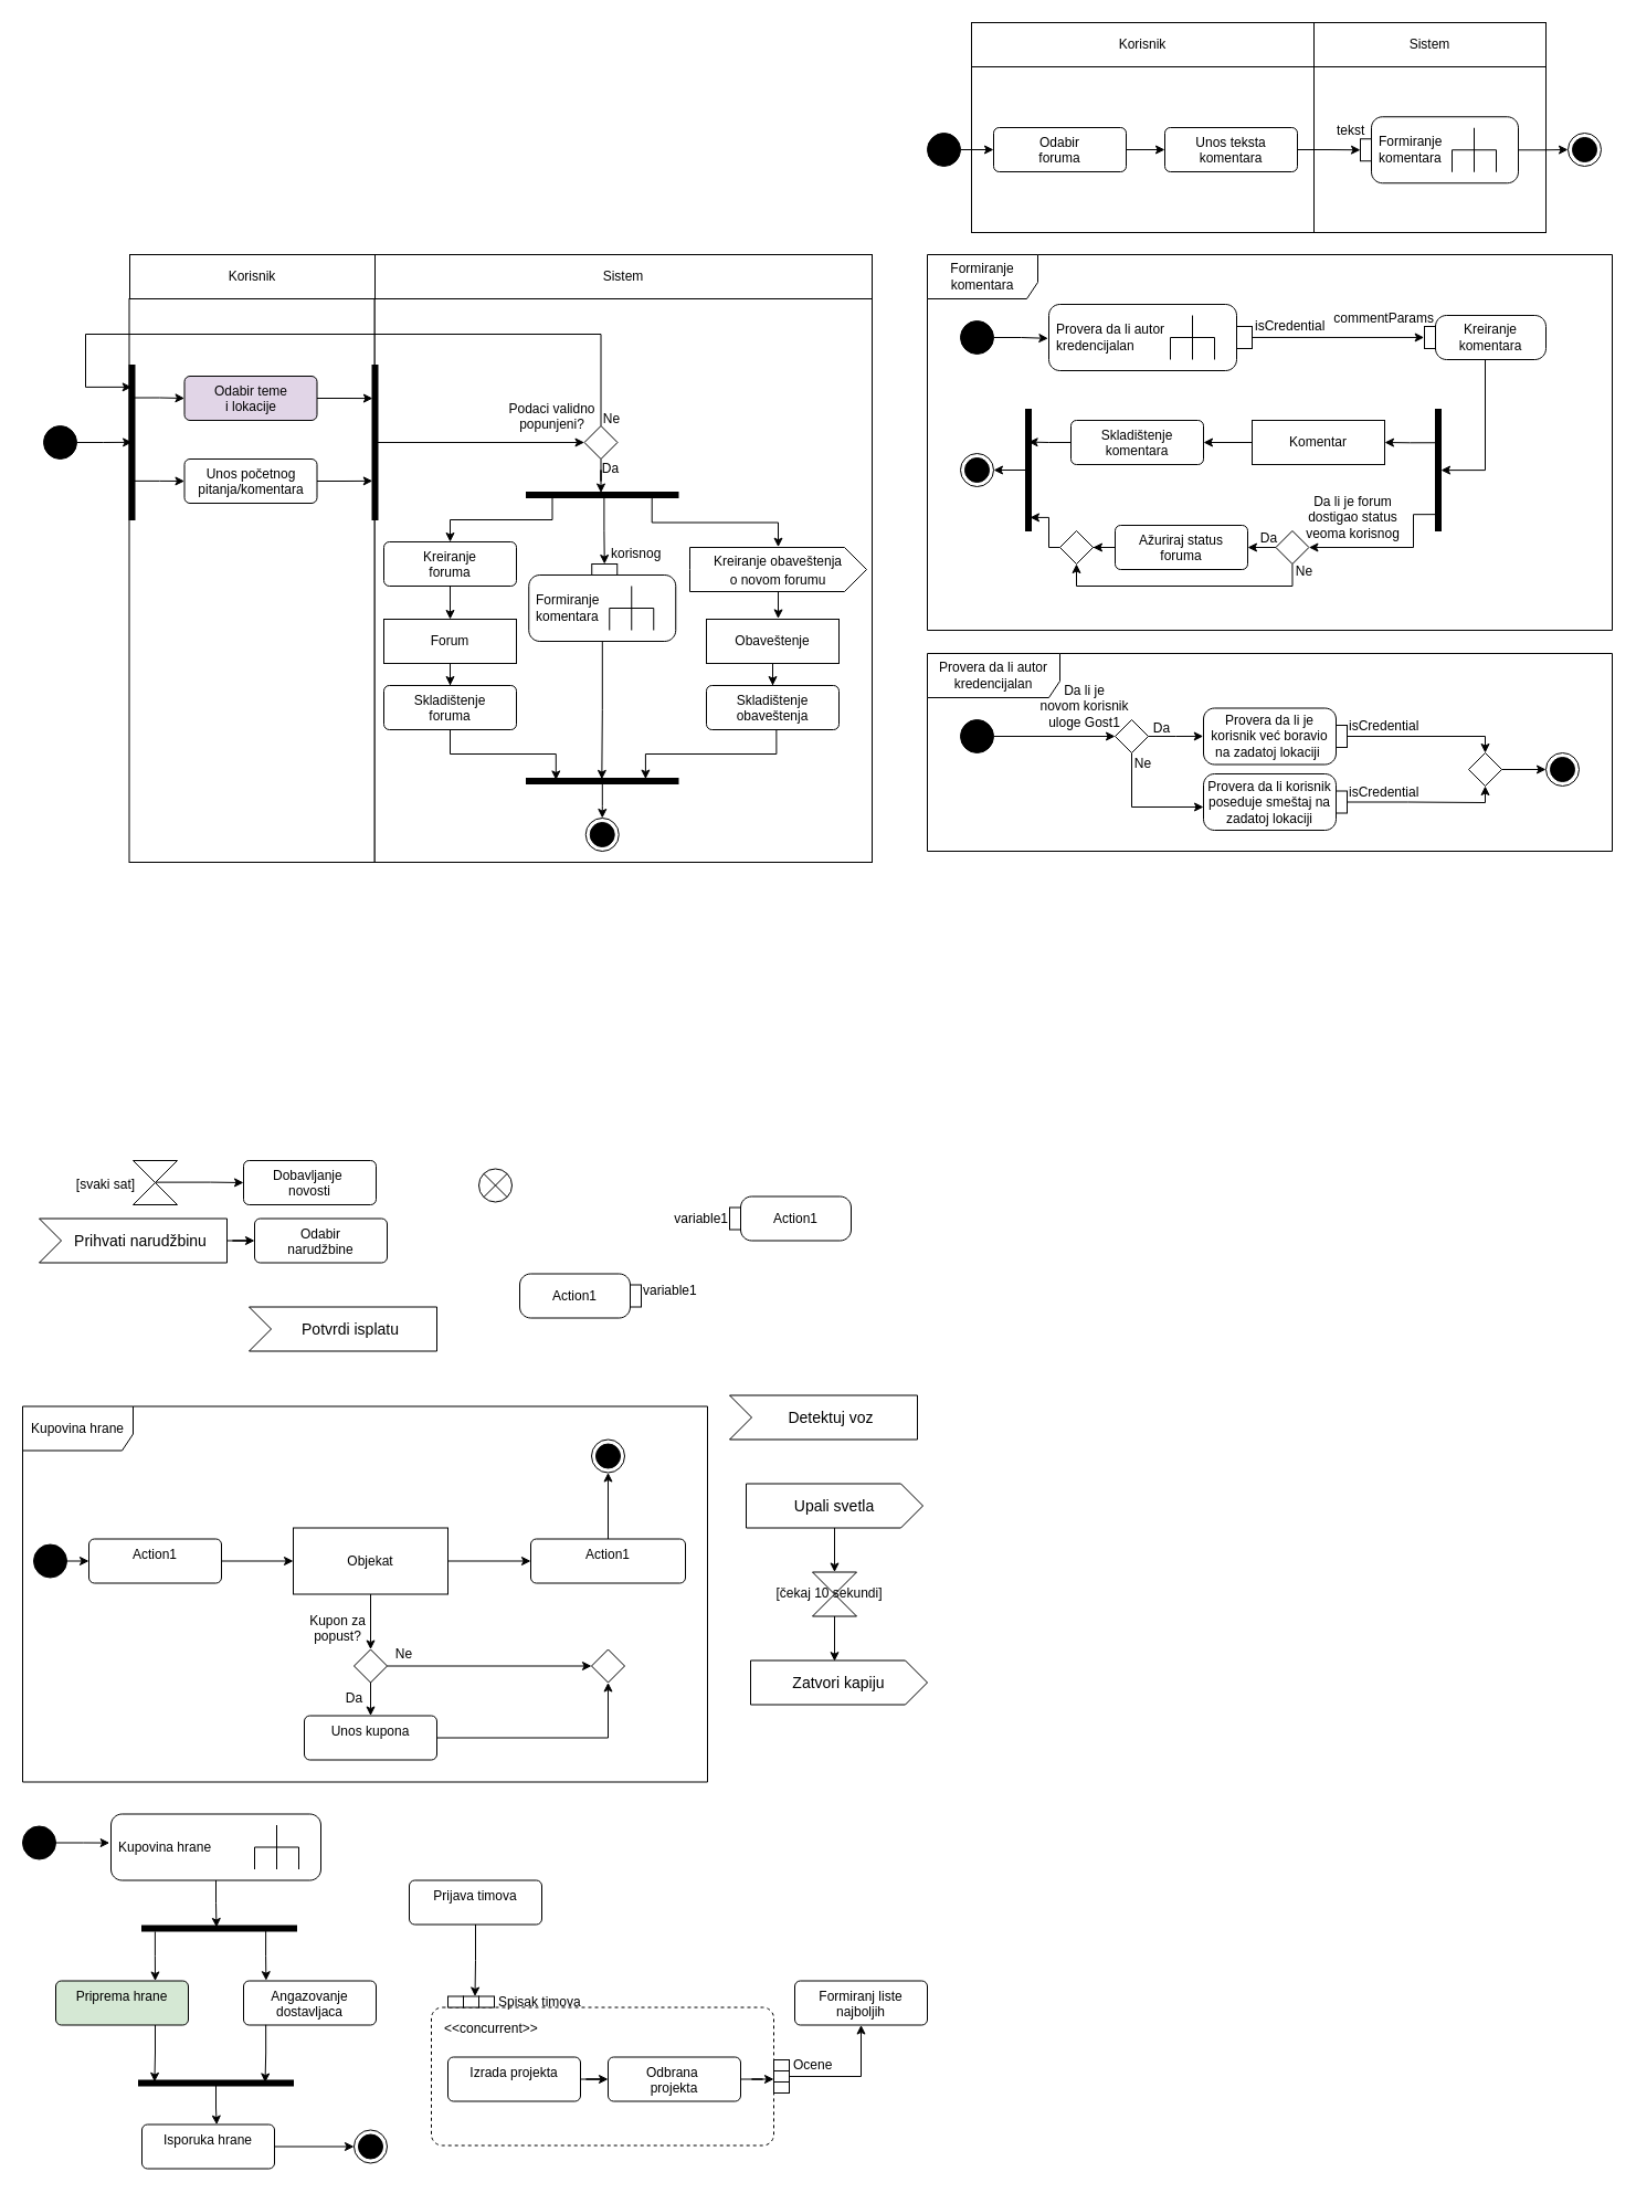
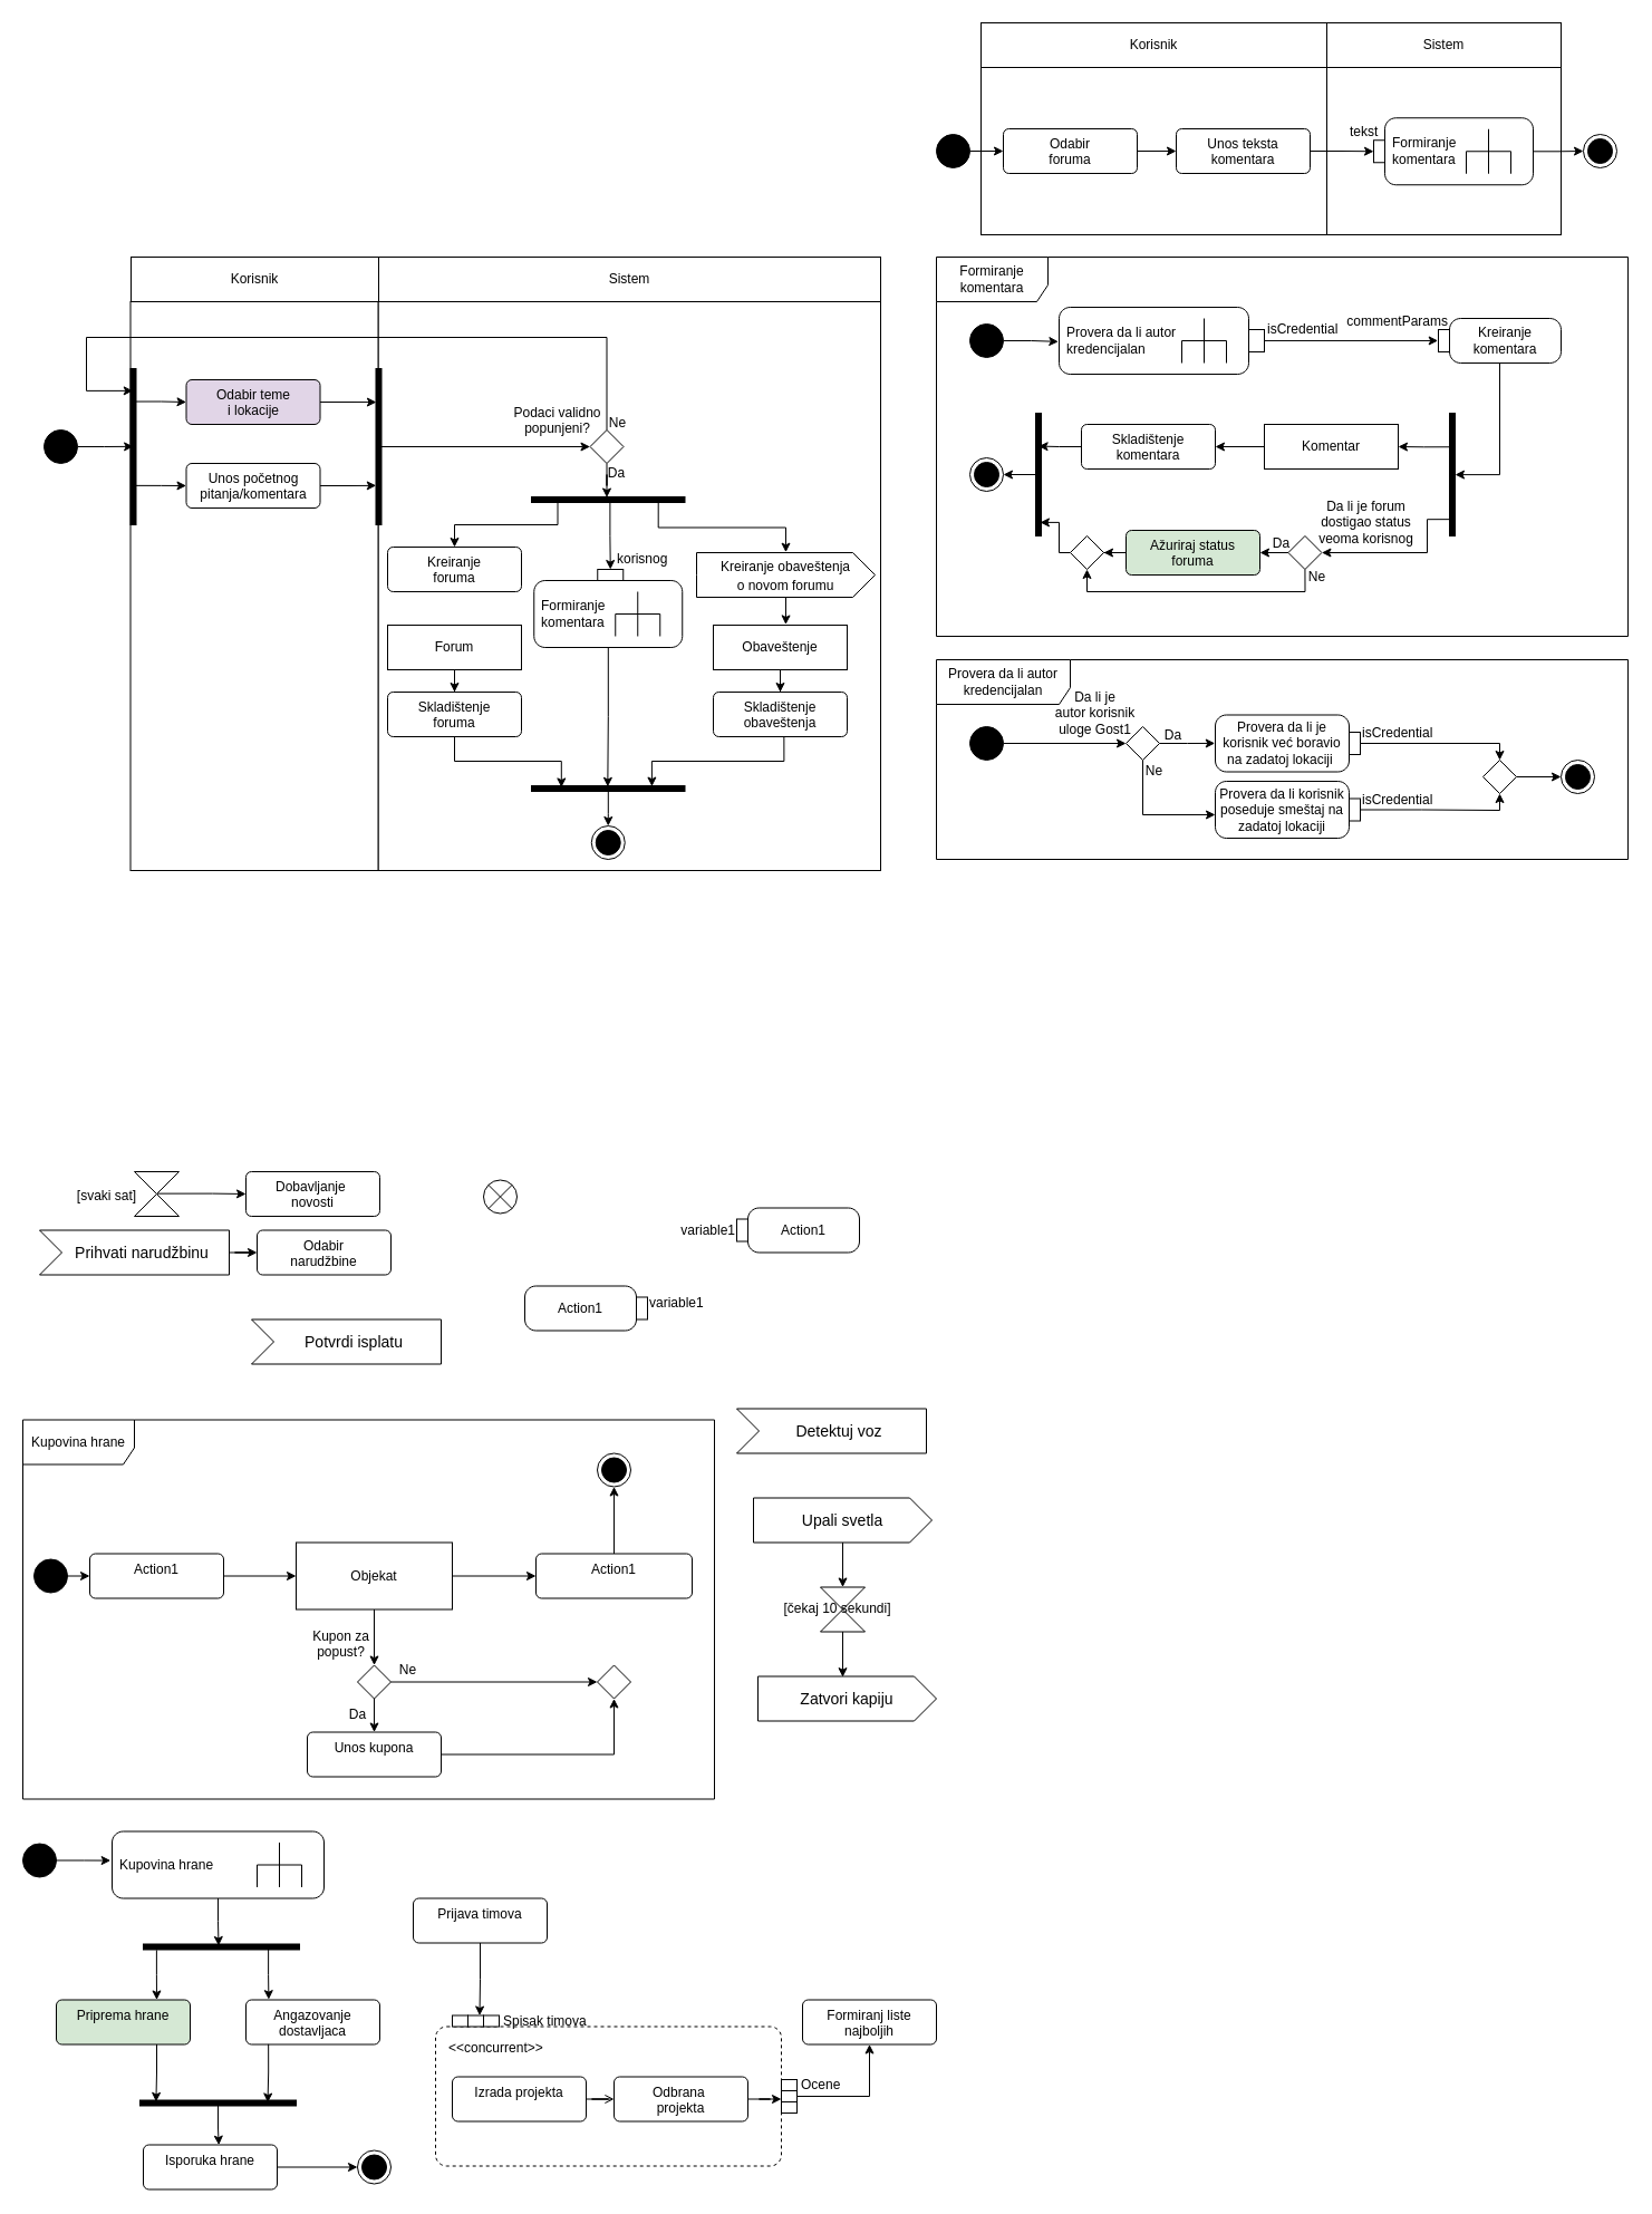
- <mxCell id="141" value="Ažuriraj status&lt;br&gt;foruma" style="html=1;align=center;verticalAlign=top;rounded=1;absoluteArcSize=1;arcSize=10;dashed=0;whiteSpace=wrap;" vertex="1" parent="113"><mxGeometry x="170" y="245" width="120" height="40" as="geometry" /></mxCell>
+ <mxCell id="141" value="Ažuriraj status&lt;br&gt;foruma" style="html=1;align=center;verticalAlign=top;rounded=1;absoluteArcSize=1;arcSize=10;dashed=0;whiteSpace=wrap;fillColor=#d5e8d4;" vertex="1" parent="113"><mxGeometry x="170" y="245" width="120" height="40" as="geometry" /></mxCell>
- <mxCell id="93" style="edgeStyle=orthogonalEdgeStyle;rounded=0;orthogonalLoop=1;jettySize=auto;html=1;entryX=0.5;entryY=0;entryDx=0;entryDy=0;" edge="1" parent="1" source="94" target="96"><mxGeometry relative="1" as="geometry" /></mxCell>
- <mxCell id="150" value="Da li je &lt;br&gt;novom korisnik &lt;br&gt;uloge Gost1" style="text;html=1;align=center;" vertex="1" parent="143"><mxGeometry x="82" y="20" width="120" height="50" as="geometry" /></mxCell>
+ <mxCell id="150" value="Da li je &lt;br&gt;autor korisnik &lt;br&gt;uloge Gost1" style="text;html=1;align=center;" vertex="1" parent="143"><mxGeometry x="82" y="20" width="120" height="50" as="geometry" /></mxCell>
- <mxCell id="67" style="edgeStyle=orthogonalEdgeStyle;rounded=0;orthogonalLoop=1;jettySize=auto;html=1;entryX=0;entryY=0.5;entryDx=0;entryDy=0;" edge="1" parent="1" source="68" target="70"><mxGeometry relative="1" as="geometry" /></mxCell>
+ <mxCell id="67" style="edgeStyle=orthogonalEdgeStyle;rounded=0;orthogonalLoop=1;jettySize=auto;html=1;entryX=0;entryY=0.5;entryDx=0;entryDy=0;endArrow=open;" edge="1" parent="1" source="68" target="70"><mxGeometry relative="1" as="geometry" /></mxCell>
